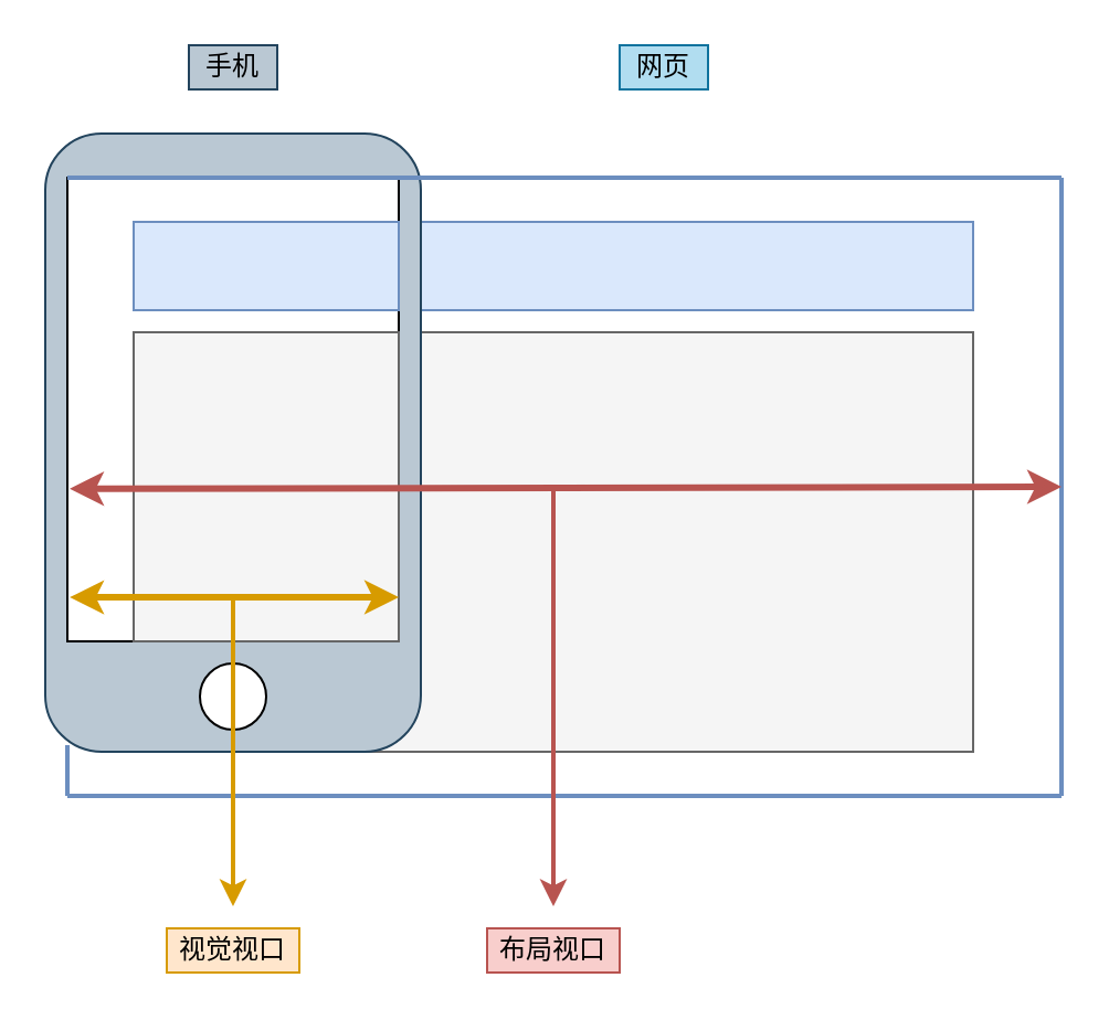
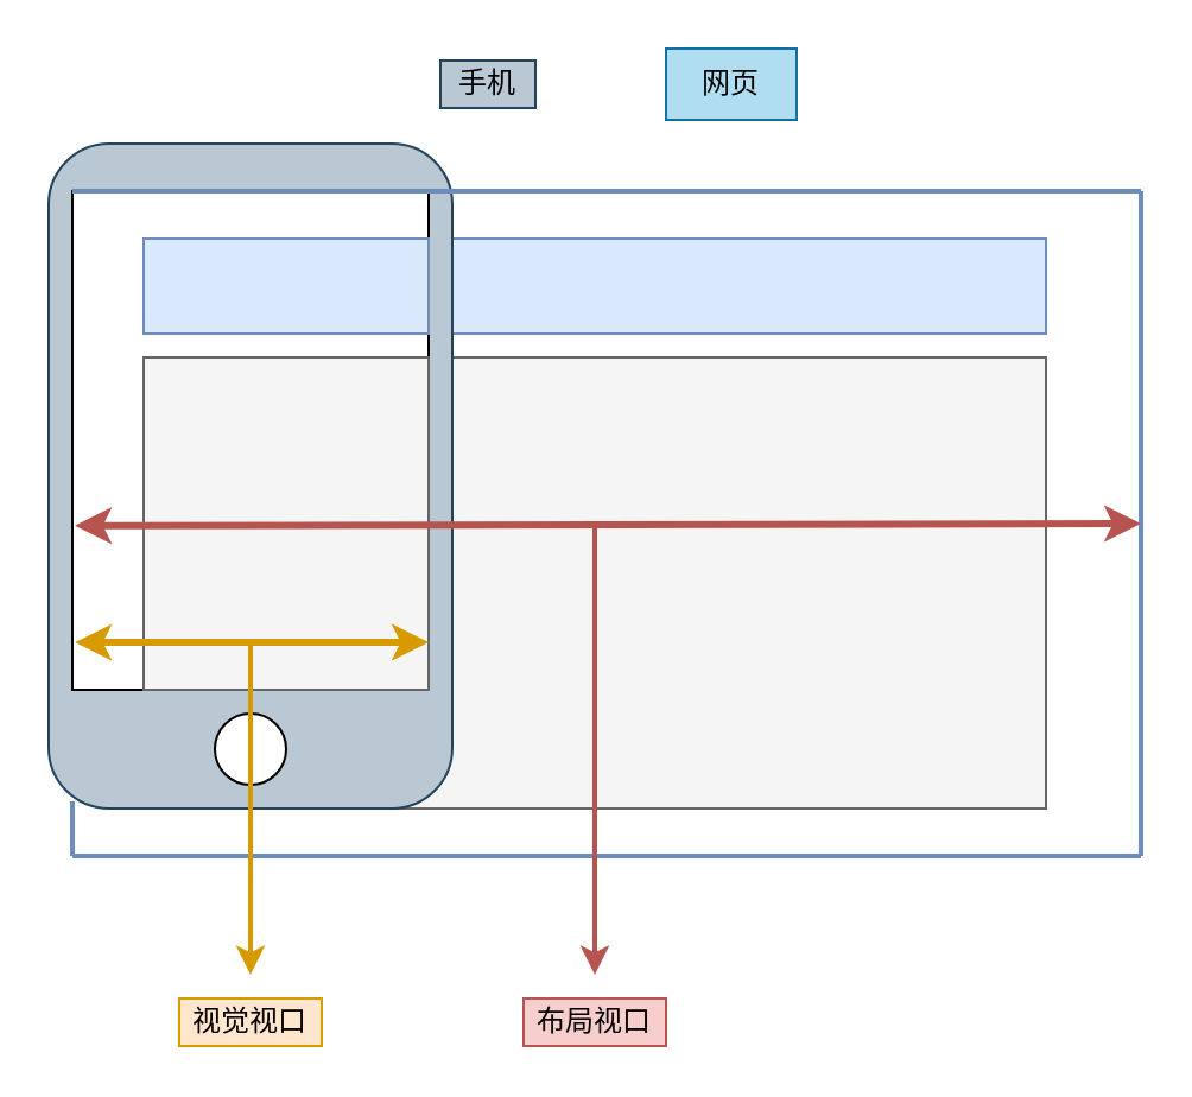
- <mxCell id="14" value="手机" style="text;html=1;strokeColor=#23445d;fillColor=#bac8d3;align=center;verticalAlign=middle;whiteSpace=wrap;rounded=0;" vertex="1" parent="1"><mxGeometry x="85" y="20" width="40" height="20" as="geometry" /></mxCell>
+ <mxCell id="14" value="手机" style="text;html=1;strokeColor=#23445d;fillColor=#bac8d3;align=center;verticalAlign=middle;whiteSpace=wrap;rounded=0;" vertex="1" parent="1"><mxGeometry x="185" y="25" width="40" height="20" as="geometry" /></mxCell>
- <mxCell id="13" value="网页" style="text;html=1;strokeColor=#10739e;fillColor=#b1ddf0;align=center;verticalAlign=middle;whiteSpace=wrap;rounded=0;" vertex="1" parent="1"><mxGeometry x="280" y="20" width="40" height="20" as="geometry" /></mxCell>
+ <mxCell id="13" value="网页" style="text;html=1;strokeColor=#10739e;fillColor=#b1ddf0;align=center;verticalAlign=middle;whiteSpace=wrap;rounded=0;" vertex="1" parent="1"><mxGeometry x="280" y="20" width="55" height="30" as="geometry" /></mxCell>
